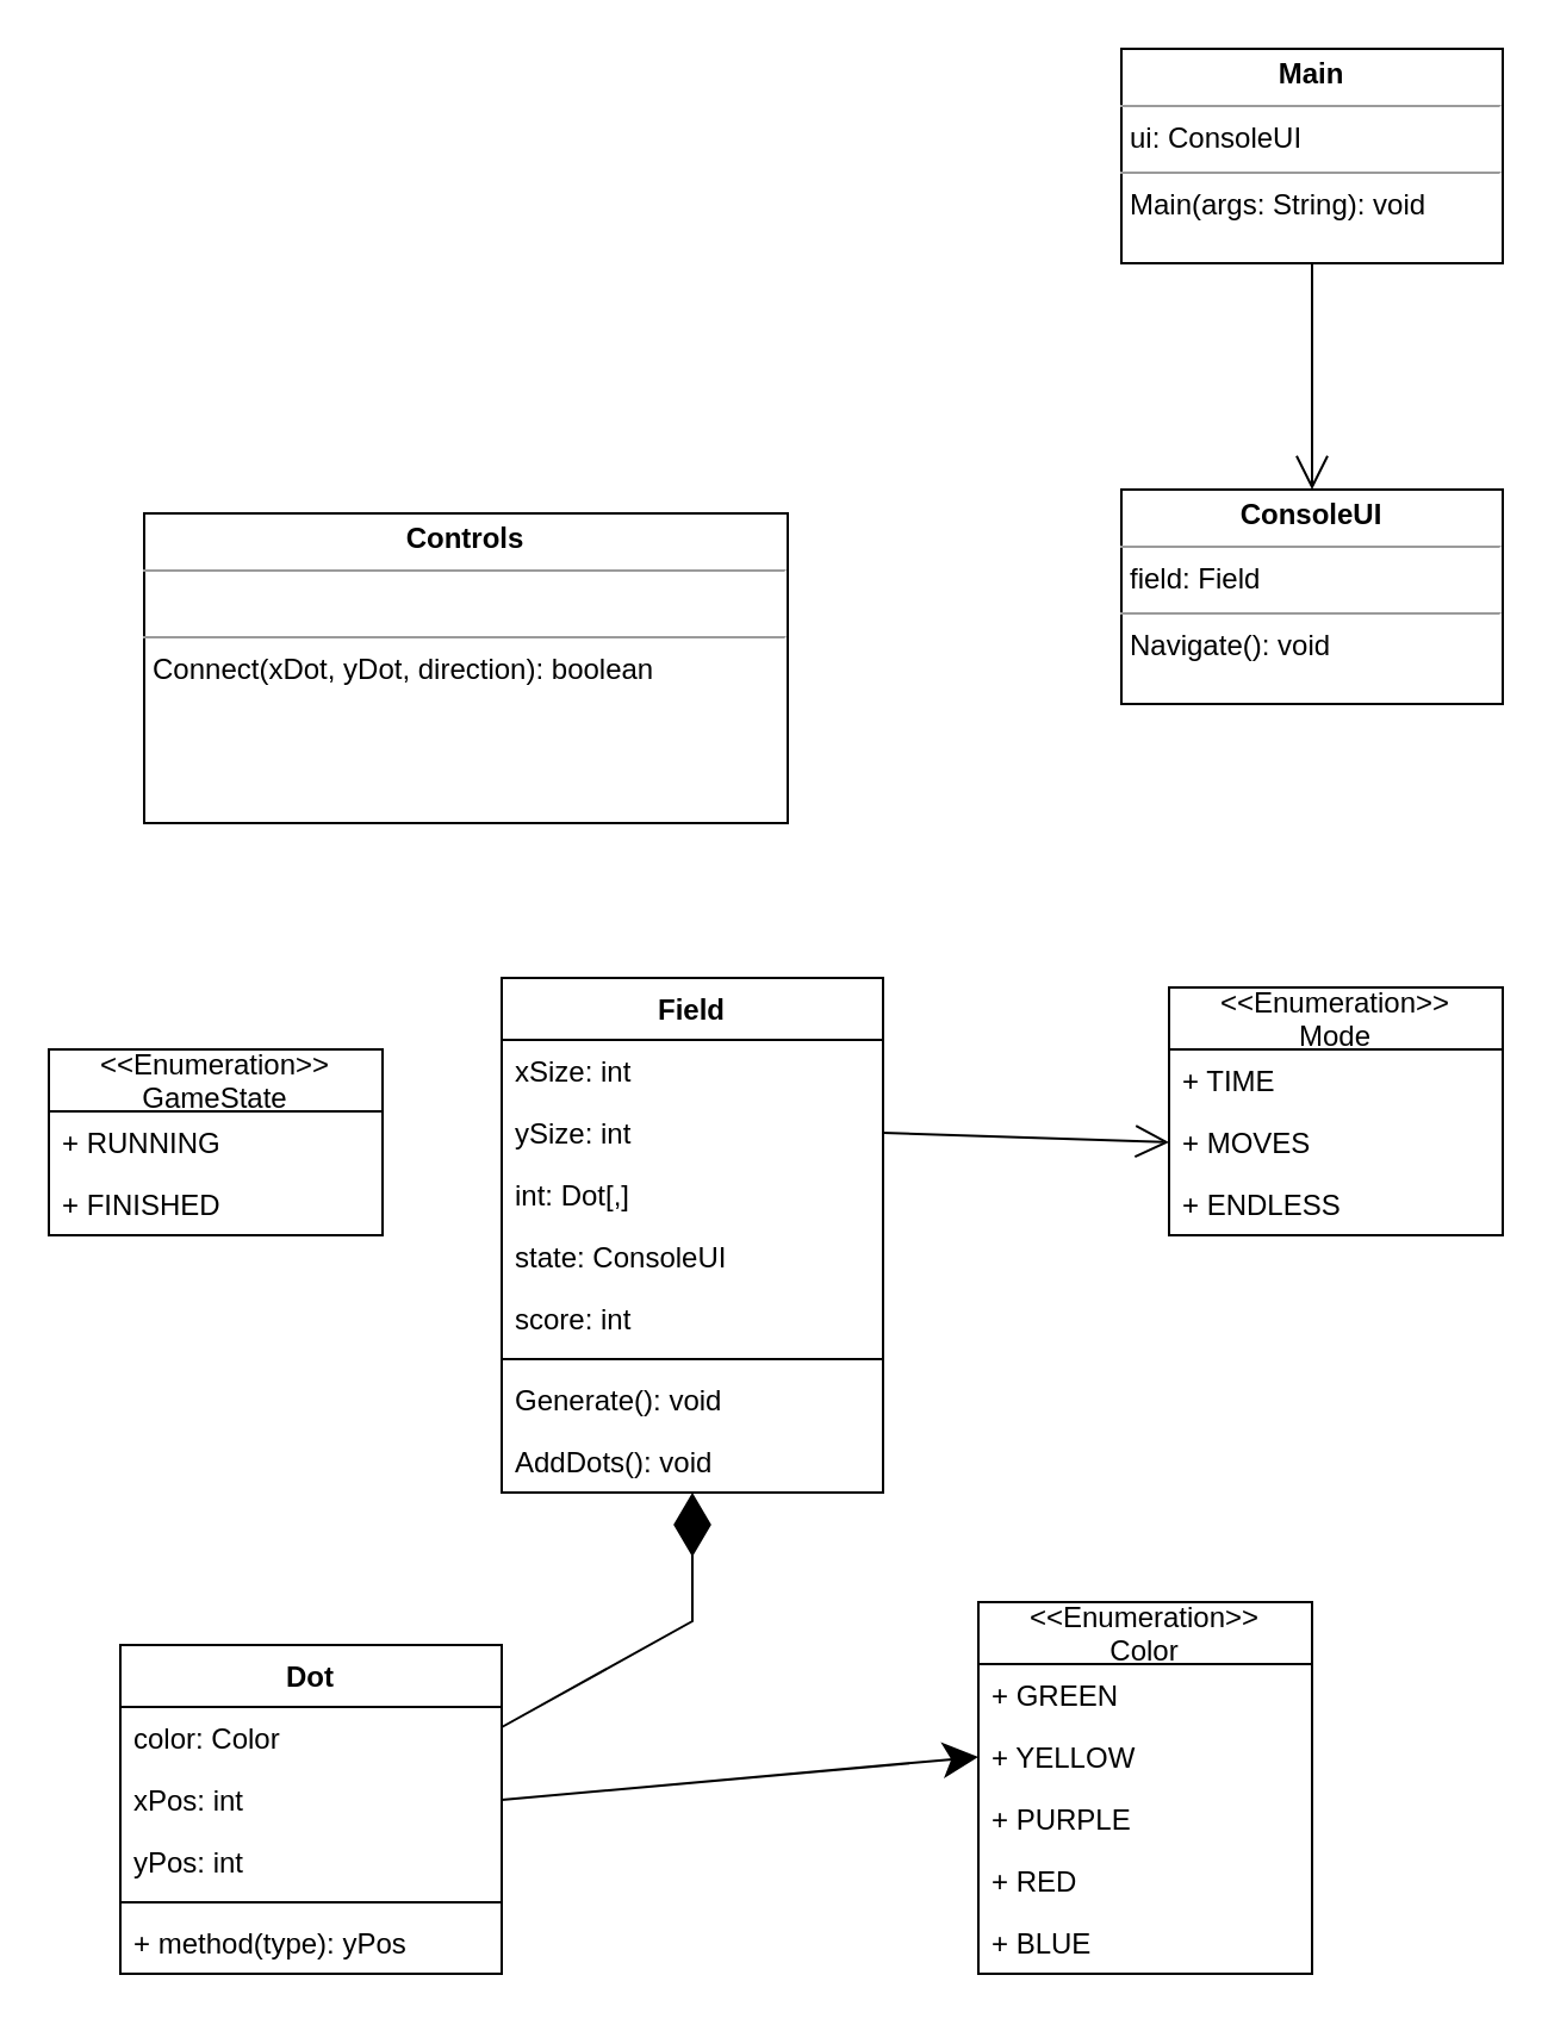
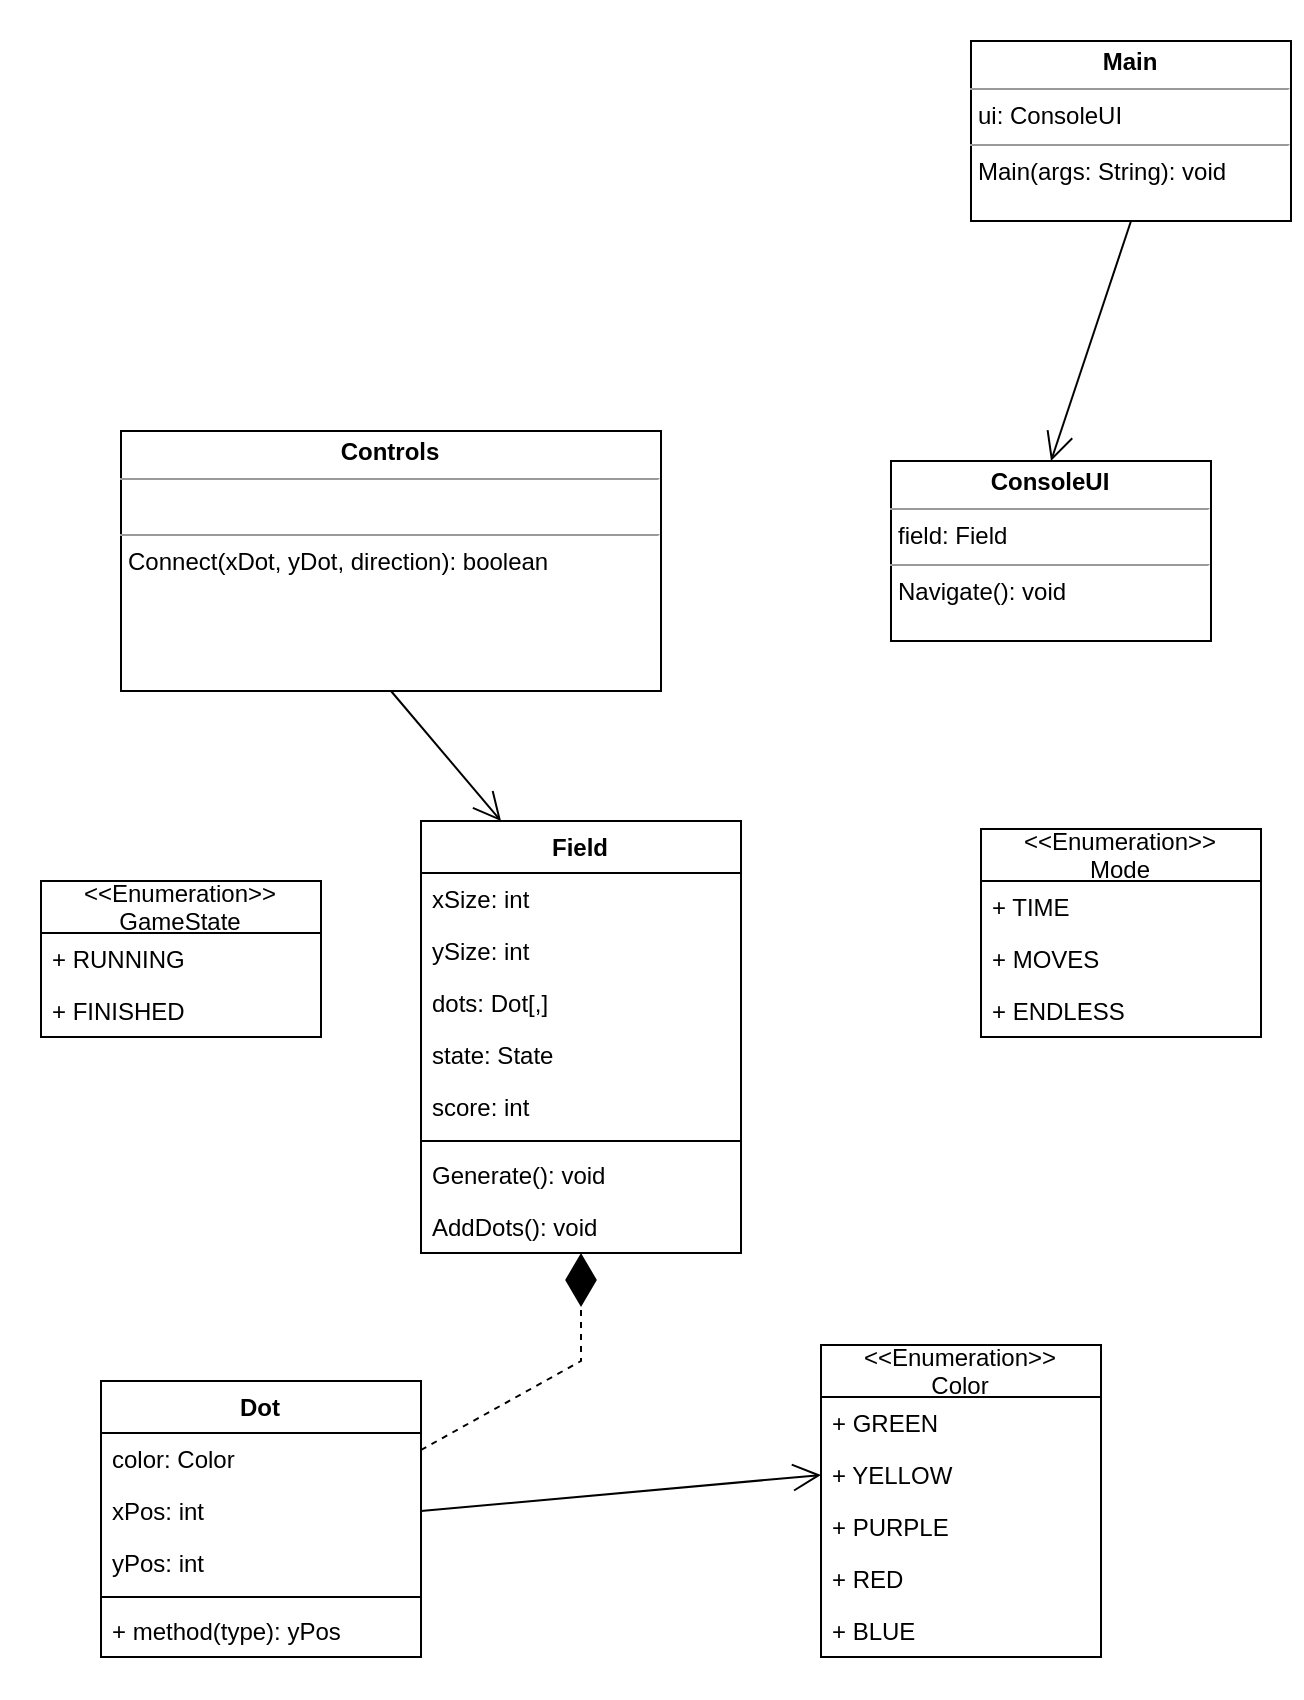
- <mxCell id="36" value="&lt;p style=&quot;margin: 0px ; margin-top: 4px ; text-align: center&quot;&gt;&lt;b&gt;Main&lt;/b&gt;&lt;/p&gt;&lt;hr size=&quot;1&quot;&gt;&lt;p style=&quot;margin: 0px ; margin-left: 4px&quot;&gt;ui: ConsoleUI&lt;/p&gt;&lt;hr size=&quot;1&quot;&gt;&lt;p style=&quot;margin: 0px ; margin-left: 4px&quot;&gt;Main(args: String): void&lt;/p&gt;" style="verticalAlign=top;align=left;overflow=fill;fontSize=12;fontFamily=Helvetica;html=1;" vertex="1" parent="1"><mxGeometry x="470" y="20" width="160" height="90" as="geometry" /></mxCell>
+ <mxCell id="36" value="&lt;p style=&quot;margin: 0px ; margin-top: 4px ; text-align: center&quot;&gt;&lt;b&gt;Main&lt;/b&gt;&lt;/p&gt;&lt;hr size=&quot;1&quot;&gt;&lt;p style=&quot;margin: 0px ; margin-left: 4px&quot;&gt;ui: ConsoleUI&lt;/p&gt;&lt;hr size=&quot;1&quot;&gt;&lt;p style=&quot;margin: 0px ; margin-left: 4px&quot;&gt;Main(args: String): void&lt;/p&gt;" style="verticalAlign=top;align=left;overflow=fill;fontSize=12;fontFamily=Helvetica;html=1;" vertex="1" parent="1"><mxGeometry x="485" y="20" width="160" height="90" as="geometry" /></mxCell>
- <mxCell id="34" value="&lt;p style=&quot;margin: 0px ; margin-top: 4px ; text-align: center&quot;&gt;&lt;b&gt;ConsoleUI&lt;/b&gt;&lt;/p&gt;&lt;hr size=&quot;1&quot;&gt;&lt;p style=&quot;margin: 0px ; margin-left: 4px&quot;&gt;field: Field&lt;/p&gt;&lt;hr size=&quot;1&quot;&gt;&lt;p style=&quot;margin: 0px ; margin-left: 4px&quot;&gt;Navigate(): void&lt;/p&gt;" style="verticalAlign=top;align=left;overflow=fill;fontSize=12;fontFamily=Helvetica;html=1;" vertex="1" parent="1"><mxGeometry x="470" y="205" width="160" height="90" as="geometry" /></mxCell>
+ <mxCell id="34" value="&lt;p style=&quot;margin: 0px ; margin-top: 4px ; text-align: center&quot;&gt;&lt;b&gt;ConsoleUI&lt;/b&gt;&lt;/p&gt;&lt;hr size=&quot;1&quot;&gt;&lt;p style=&quot;margin: 0px ; margin-left: 4px&quot;&gt;field: Field&lt;/p&gt;&lt;hr size=&quot;1&quot;&gt;&lt;p style=&quot;margin: 0px ; margin-left: 4px&quot;&gt;Navigate(): void&lt;/p&gt;" style="verticalAlign=top;align=left;overflow=fill;fontSize=12;fontFamily=Helvetica;html=1;" vertex="1" parent="1"><mxGeometry x="445" y="230" width="160" height="90" as="geometry" /></mxCell>
+ <mxCell id="35" value="" style="endArrow=open;endFill=1;endSize=12;html=1;rounded=0;exitX=0.5;exitY=1;exitDx=0;exitDy=0;entryX=0.25;entryY=0;entryDx=0;entryDy=0;" edge="1" parent="1" source="33" target="2"><mxGeometry width="160" relative="1" as="geometry"><mxPoint x="340" y="150" as="sourcePoint" /><mxPoint x="500" y="150" as="targetPoint" /><Array as="points" /></mxGeometry></mxCell>
- <mxCell id="32" value="" style="endArrow=open;endFill=1;endSize=12;html=1;rounded=0;entryX=0;entryY=0.5;entryDx=0;entryDy=0;exitX=1;exitY=0.5;exitDx=0;exitDy=0;" parent="1" source="4" target="30" edge="1"><mxGeometry width="160" relative="1" as="geometry"><mxPoint x="354" y="75" as="sourcePoint" /><mxPoint x="220" y="69" as="targetPoint" /><Array as="points" /></mxGeometry></mxCell>
- <mxCell id="5" value="int: Dot[,]" style="text;strokeColor=none;fillColor=none;align=left;verticalAlign=top;spacingLeft=4;spacingRight=4;overflow=hidden;rotatable=0;points=[[0,0.5],[1,0.5]];portConstraint=eastwest;" parent="2" vertex="1"><mxGeometry y="78" width="160" height="26" as="geometry" /></mxCell>
+ <mxCell id="5" value="dots: Dot[,]" style="text;strokeColor=none;fillColor=none;align=left;verticalAlign=top;spacingLeft=4;spacingRight=4;overflow=hidden;rotatable=0;points=[[0,0.5],[1,0.5]];portConstraint=eastwest;" parent="2" vertex="1"><mxGeometry y="78" width="160" height="26" as="geometry" /></mxCell>
- <mxCell id="6" value="state: ConsoleUI" style="text;strokeColor=none;fillColor=none;align=left;verticalAlign=top;spacingLeft=4;spacingRight=4;overflow=hidden;rotatable=0;points=[[0,0.5],[1,0.5]];portConstraint=eastwest;" parent="2" vertex="1"><mxGeometry y="104" width="160" height="26" as="geometry" /></mxCell>
+ <mxCell id="6" value="state: State" style="text;strokeColor=none;fillColor=none;align=left;verticalAlign=top;spacingLeft=4;spacingRight=4;overflow=hidden;rotatable=0;points=[[0,0.5],[1,0.5]];portConstraint=eastwest;" parent="2" vertex="1"><mxGeometry y="104" width="160" height="26" as="geometry" /></mxCell>
- <mxCell id="17" value="" style="endArrow=diamondThin;endFill=1;endSize=24;html=1;rounded=0;exitX=1;exitY=0.25;exitDx=0;exitDy=0;" parent="1" source="11" target="10" edge="1"><mxGeometry width="160" relative="1" as="geometry"><mxPoint x="390" y="150" as="sourcePoint" /><mxPoint x="390" y="260" as="targetPoint" /><Array as="points"><mxPoint x="290" y="680" /></Array></mxGeometry></mxCell>
+ <mxCell id="17" value="" style="endArrow=diamondThin;endFill=1;endSize=24;html=1;rounded=0;exitX=1;exitY=0.25;exitDx=0;exitDy=0;dashed=1;" parent="1" source="11" target="10" edge="1"><mxGeometry width="160" relative="1" as="geometry"><mxPoint x="390" y="150" as="sourcePoint" /><mxPoint x="390" y="260" as="targetPoint" /><Array as="points"><mxPoint x="290" y="680" /></Array></mxGeometry></mxCell>
- <mxCell id="24" value="" style="endArrow=classic;endFill=1;endSize=12;html=1;rounded=0;exitX=1;exitY=0.5;exitDx=0;exitDy=0;entryX=0;entryY=0.5;entryDx=0;entryDy=0;" parent="1" source="13" target="20" edge="1"><mxGeometry width="160" relative="1" as="geometry"><mxPoint x="390" y="140" as="sourcePoint" /><mxPoint x="550" y="140" as="targetPoint" /><Array as="points" /></mxGeometry></mxCell>
+ <mxCell id="24" value="" style="endArrow=open;endFill=1;endSize=12;html=1;rounded=0;exitX=1;exitY=0.5;exitDx=0;exitDy=0;entryX=0;entryY=0.5;entryDx=0;entryDy=0;" parent="1" source="13" target="20" edge="1"><mxGeometry width="160" relative="1" as="geometry"><mxPoint x="390" y="140" as="sourcePoint" /><mxPoint x="550" y="140" as="targetPoint" /><Array as="points" /></mxGeometry></mxCell>
